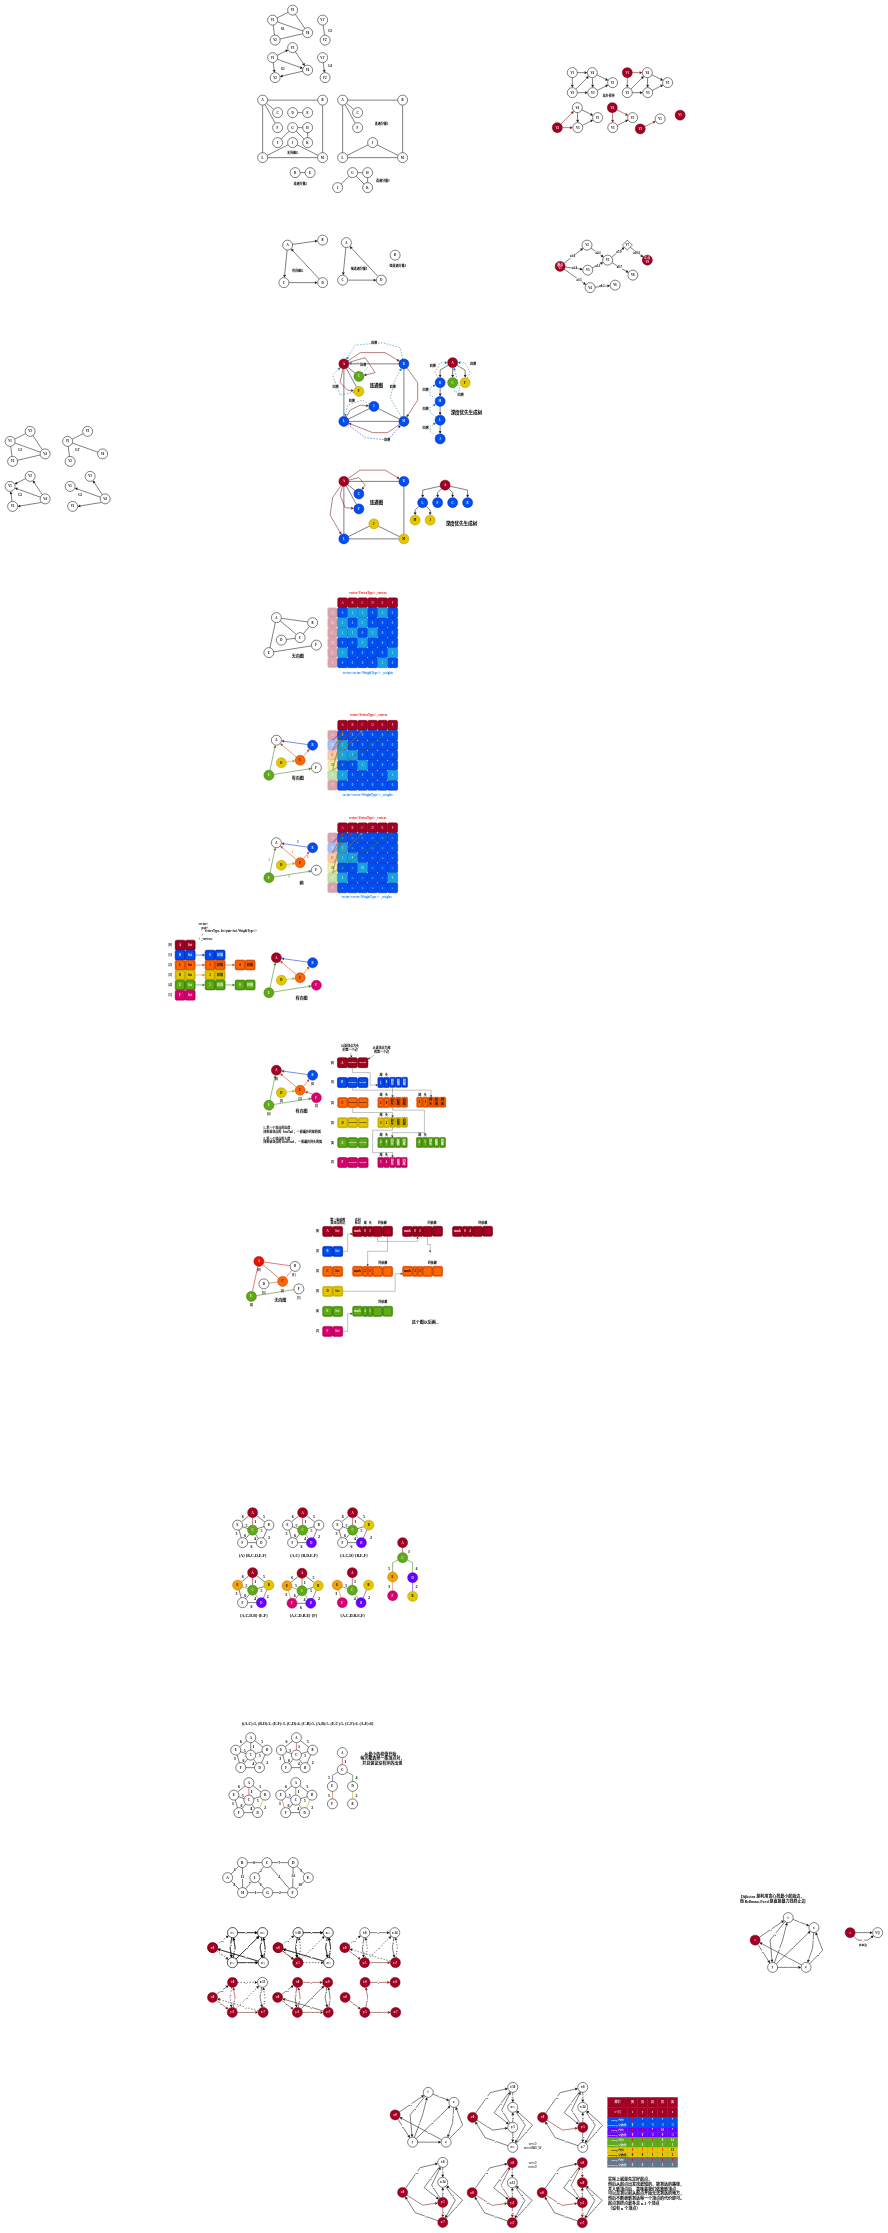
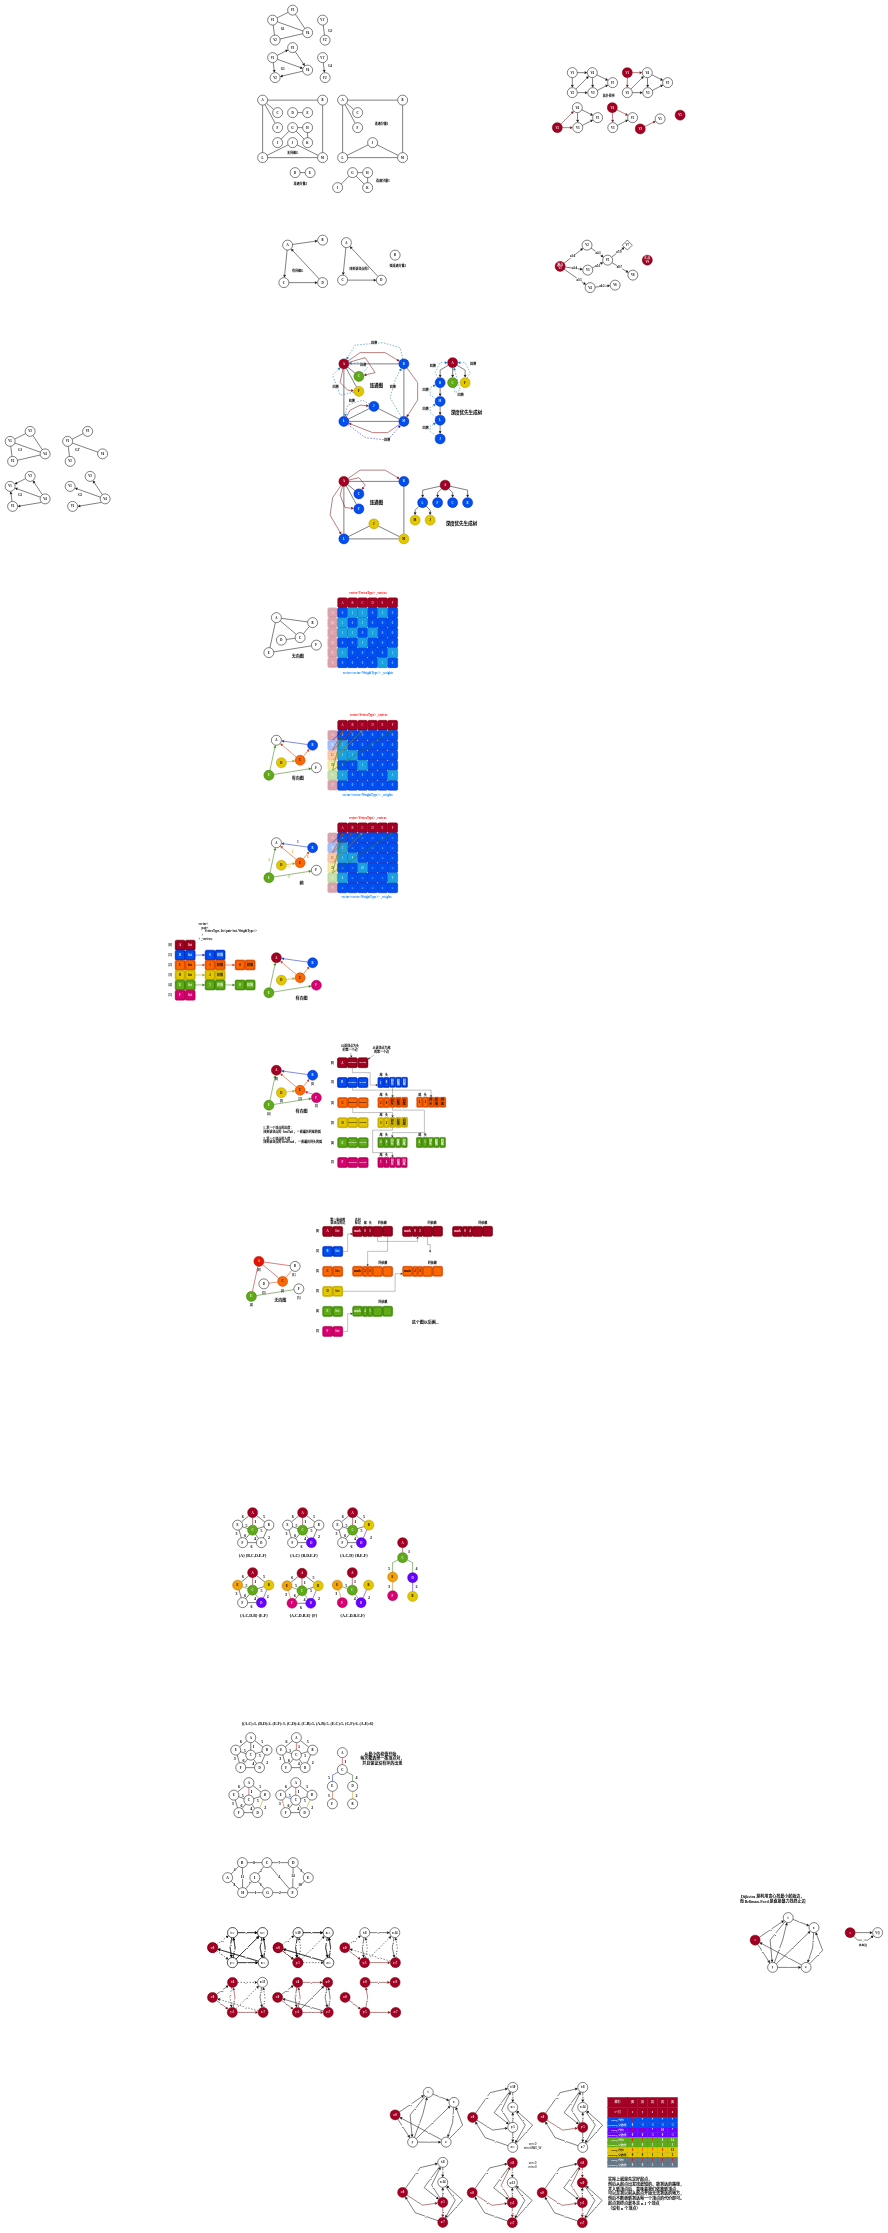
- <mxCell id="1515" style="rounded=0;orthogonalLoop=1;jettySize=auto;html=1;fontStyle=1;strokeWidth=2;fontFamily=Comic Sans MS;fontSize=12;" edge="1" parent="1" source="1509" target="1510"><mxGeometry relative="1" as="geometry"><mxPoint x="2456" y="1038" as="sourcePoint" /><mxPoint x="2503" y="1002" as="targetPoint" /></mxGeometry></mxCell>
- <mxCell id="1516" value="a10:2" style="edgeLabel;html=1;align=center;verticalAlign=middle;resizable=0;points=[];fontFamily=Comic Sans MS;fontSize=12;fontStyle=1" vertex="1" connectable="0" parent="1515"><mxGeometry x="0.018" y="-2" relative="1" as="geometry"><mxPoint as="offset" /></mxGeometry></mxCell>
- <mxCell id="104" value="强连通分量1" style="text;html=1;align=center;verticalAlign=middle;resizable=0;points=[];autosize=1;strokeColor=none;fillColor=none;fontFamily=Comic Sans MS;fontStyle=1" parent="1" vertex="1"><mxGeometry x="1390" y="1060" width="90" height="30" as="geometry" /></mxCell>
+ <mxCell id="104" value="找到该顶点的1" style="text;html=1;align=center;verticalAlign=middle;resizable=0;points=[];autosize=1;strokeColor=none;fillColor=none;fontFamily=Comic Sans MS;fontStyle=1" parent="1" vertex="1"><mxGeometry x="1390" y="1060" width="90" height="30" as="geometry" /></mxCell>
